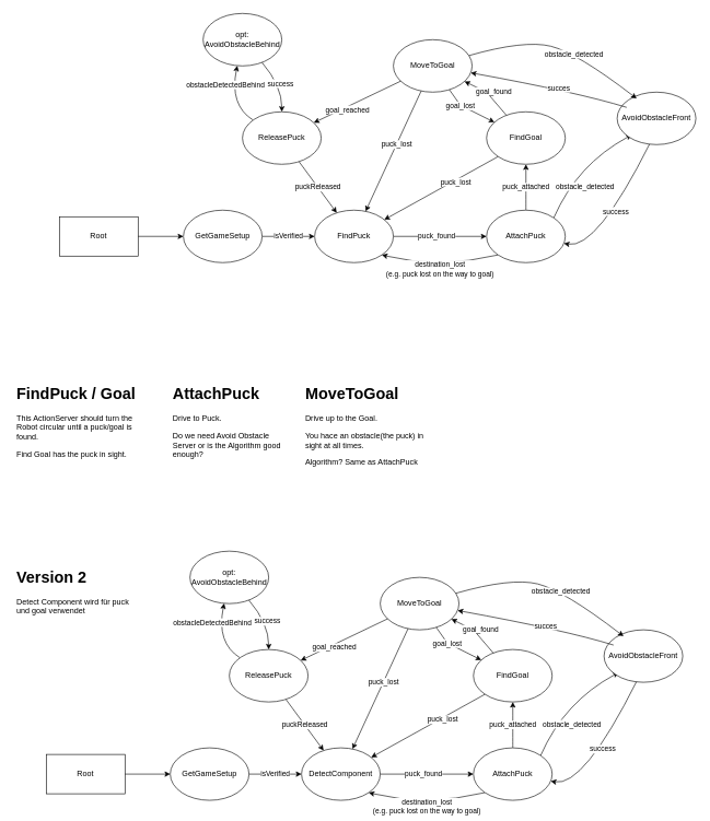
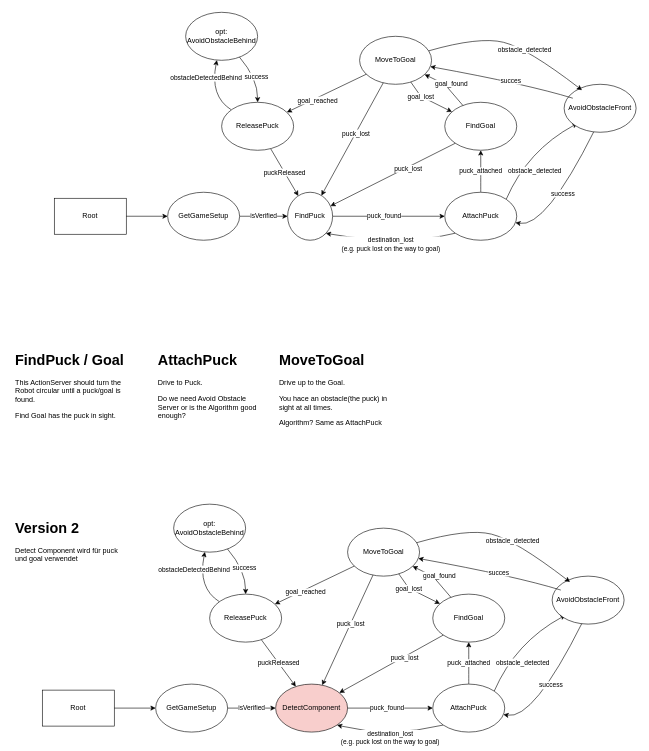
- <mxCell id="6" value="FindPuck" style="ellipse;whiteSpace=wrap;html=1;" parent="1" vertex="1"><mxGeometry x="479" y="320" width="120" height="80" as="geometry" /></mxCell>
+ <mxCell id="6" value="FindPuck" style="ellipse;whiteSpace=wrap;html=1;" parent="1" vertex="1"><mxGeometry x="479" y="320" width="75" height="80" as="geometry" /></mxCell>
- <mxCell id="42" value="DetectComponent" style="ellipse;whiteSpace=wrap;html=1;" vertex="1" parent="1"><mxGeometry x="459" y="1140" width="120" height="80" as="geometry" /></mxCell>
+ <mxCell id="42" value="DetectComponent" style="ellipse;whiteSpace=wrap;html=1;fillColor=#f8cecc;" vertex="1" parent="1"><mxGeometry x="459" y="1140" width="120" height="80" as="geometry" /></mxCell>
